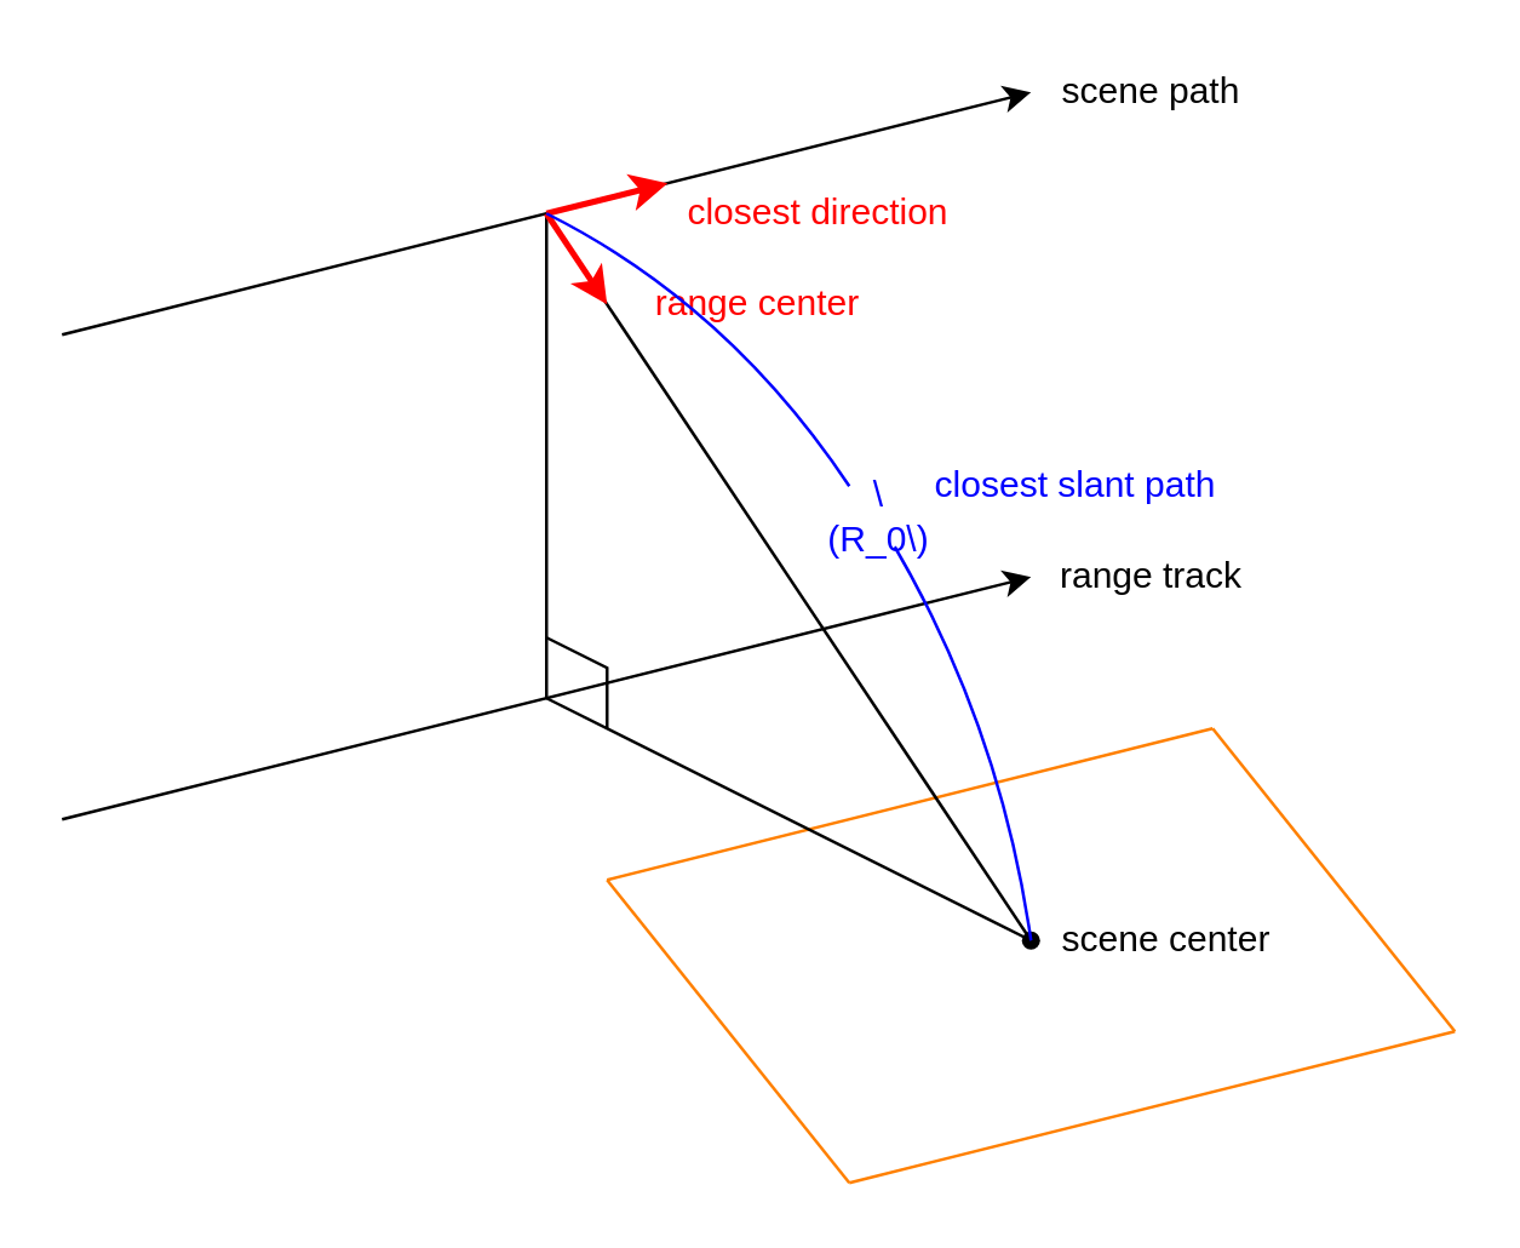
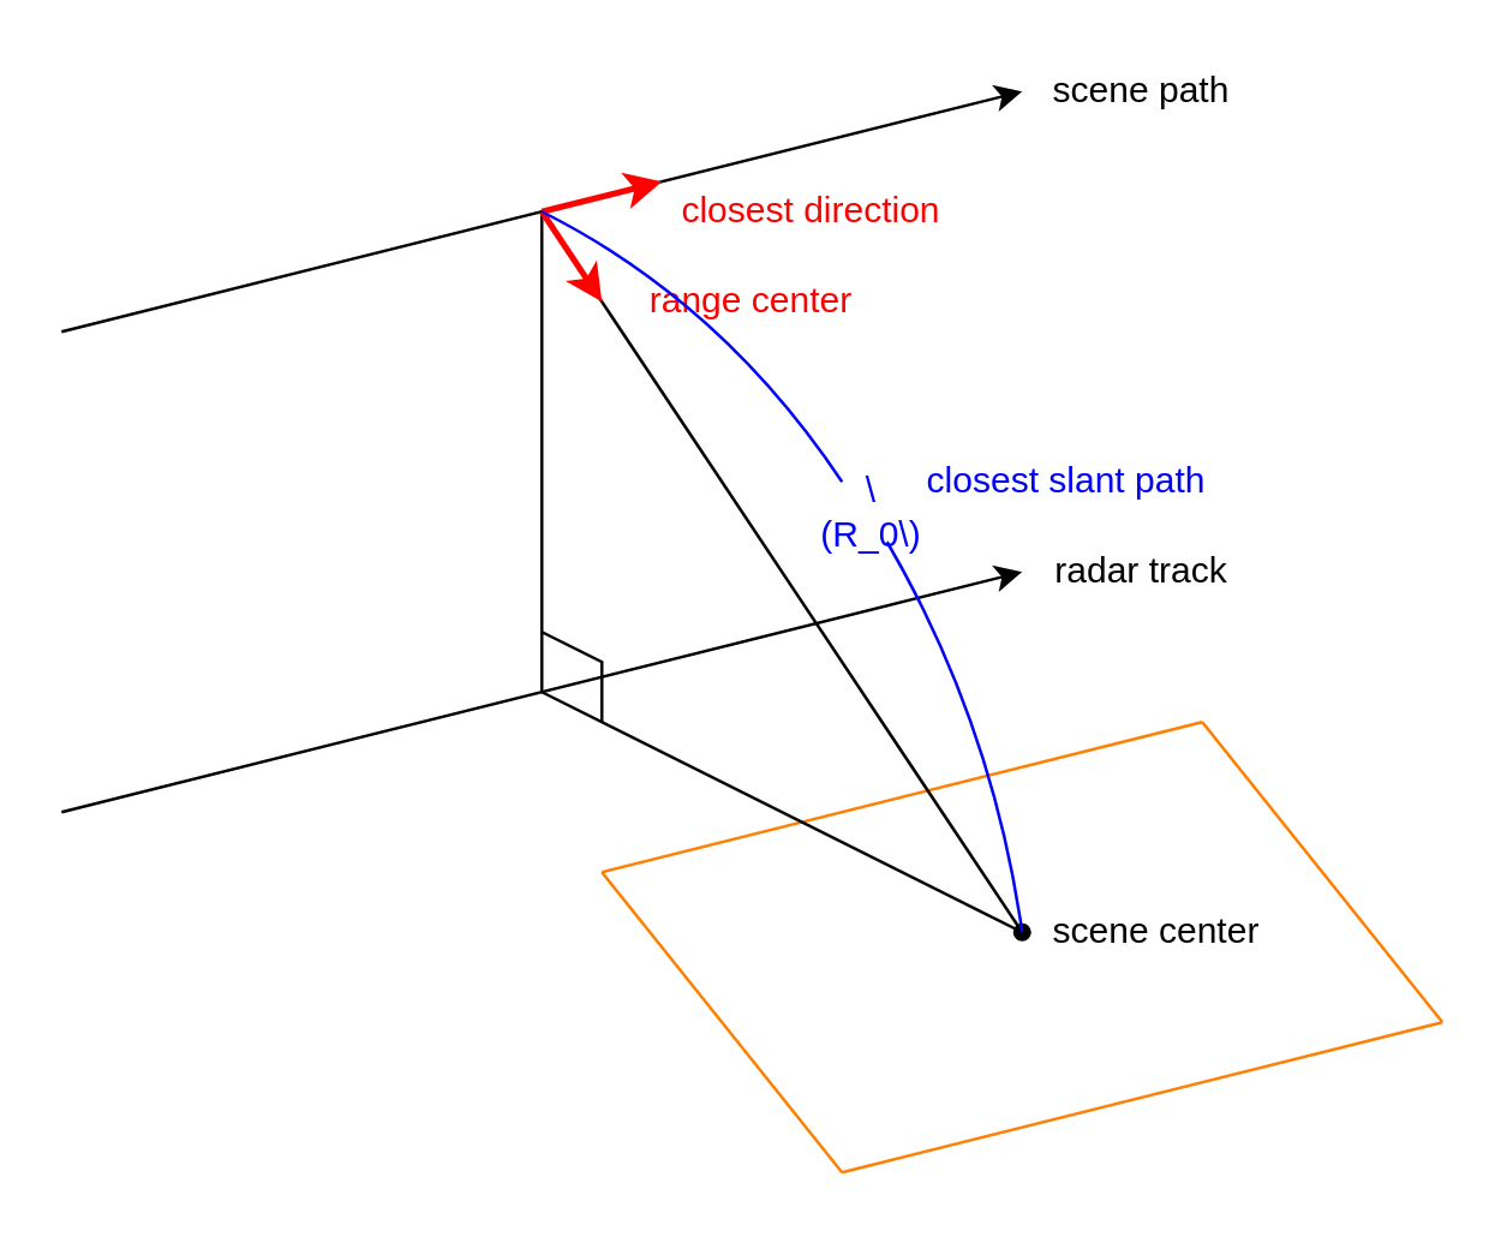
- <mxCell id="15" value="range track" style="text;html=1;align=center;verticalAlign=middle;whiteSpace=wrap;rounded=0;" vertex="1" parent="1"><mxGeometry x="340" y="180" width="80" height="20" as="geometry" /></mxCell>
+ <mxCell id="15" value="radar track" style="text;html=1;align=center;verticalAlign=middle;whiteSpace=wrap;rounded=0;" vertex="1" parent="1"><mxGeometry x="340" y="180" width="80" height="20" as="geometry" /></mxCell>
